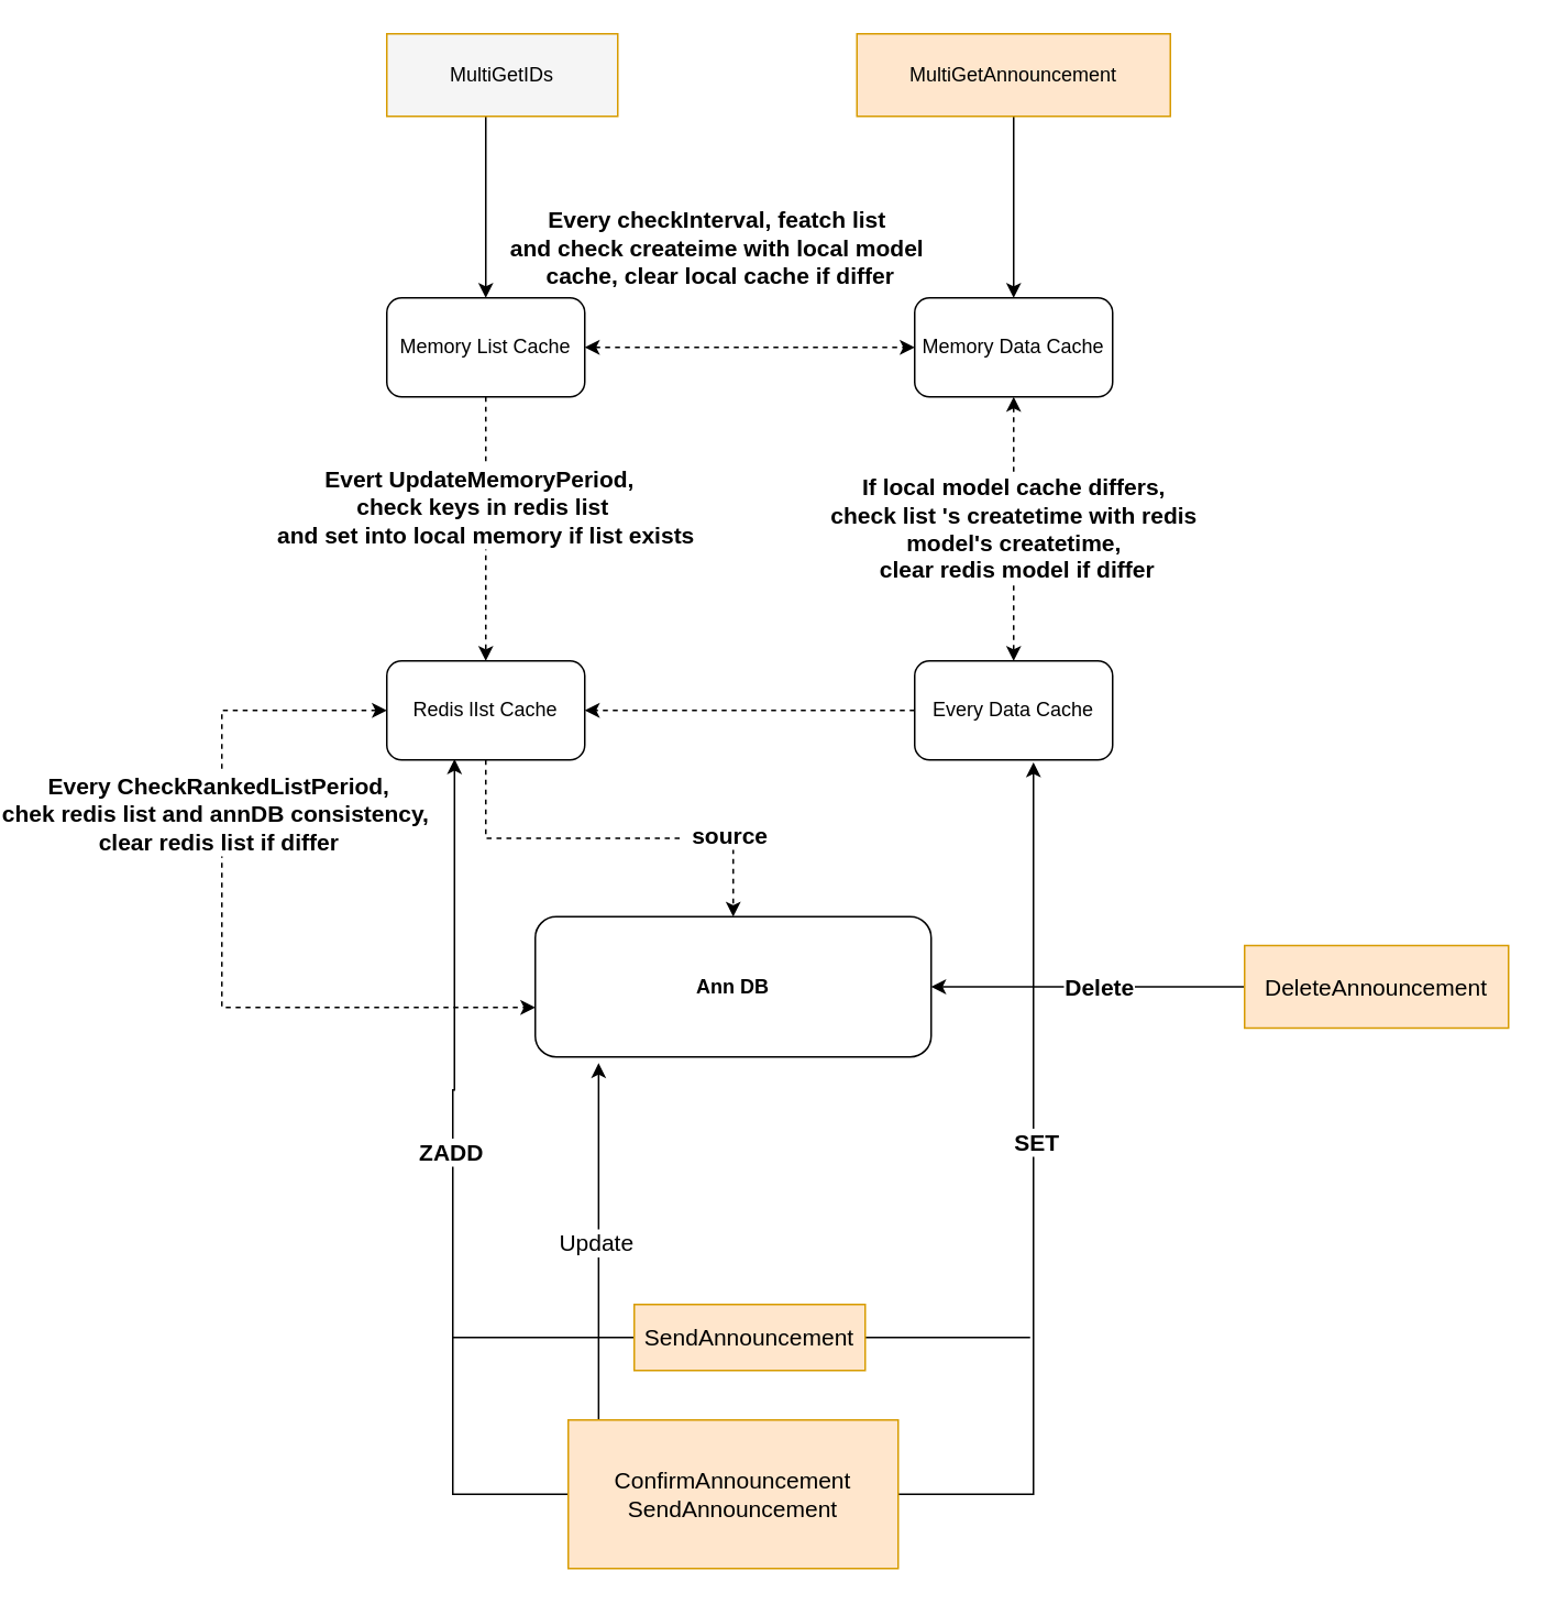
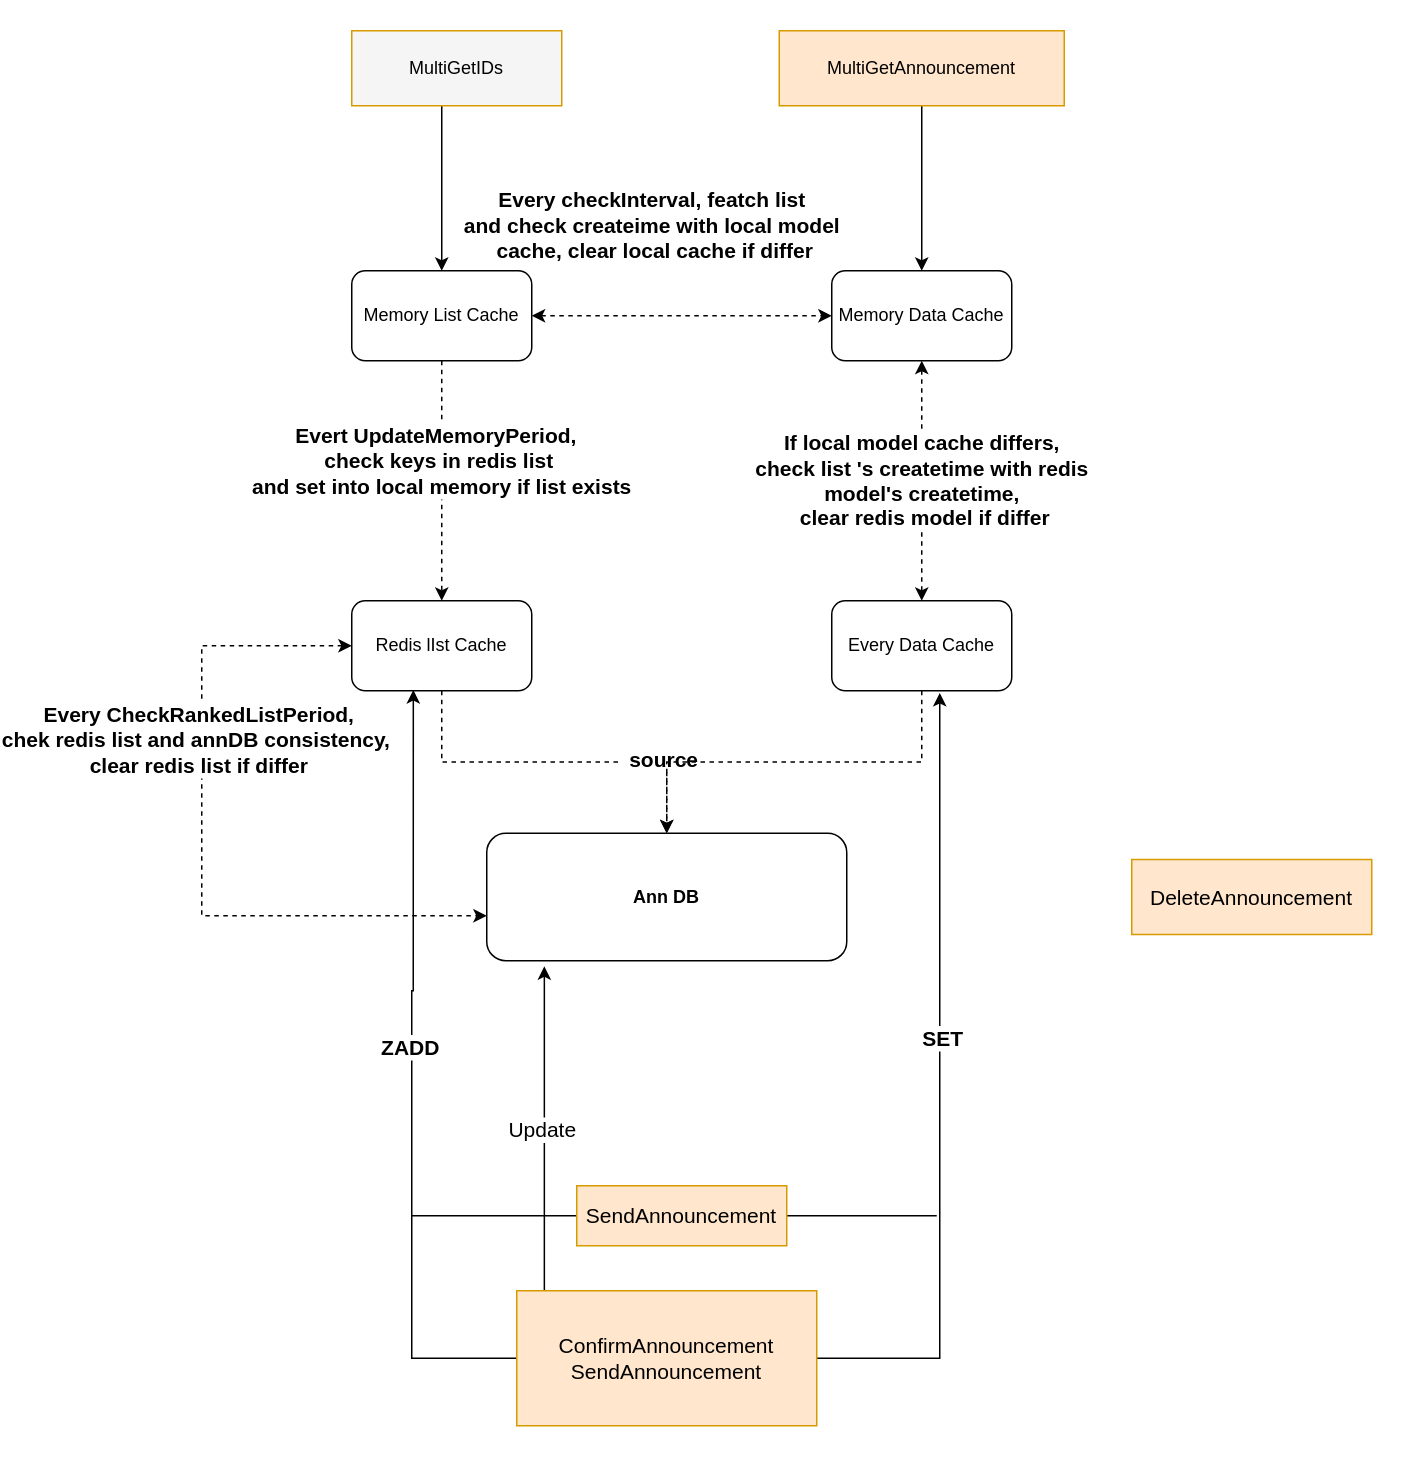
- <mxCell id="13" style="edgeStyle=orthogonalEdgeStyle;rounded=0;orthogonalLoop=1;jettySize=auto;html=1;dashed=1;fontSize=14;startArrow=none;startFill=0;" edge="1" parent="1" source="14" target="10"><mxGeometry relative="1" as="geometry" /></mxCell>
+ <mxCell id="13" style="edgeStyle=orthogonalEdgeStyle;rounded=0;orthogonalLoop=1;jettySize=auto;html=1;dashed=1;fontSize=14;startArrow=none;startFill=0;" edge="1" parent="1" source="14" target="15"><mxGeometry relative="1" as="geometry" /></mxCell>
- <mxCell id="31" style="edgeStyle=orthogonalEdgeStyle;rounded=0;orthogonalLoop=1;jettySize=auto;html=1;fontSize=14;startArrow=none;startFill=0;" edge="1" parent="1" source="33" target="15"><mxGeometry relative="1" as="geometry" /></mxCell>
- <mxCell id="32" value="&lt;b&gt;Delete&lt;/b&gt;" style="edgeLabel;html=1;align=center;verticalAlign=middle;resizable=0;points=[];fontSize=14;" vertex="1" connectable="0" parent="31"><mxGeometry x="-0.063" relative="1" as="geometry"><mxPoint as="offset" /></mxGeometry></mxCell>
